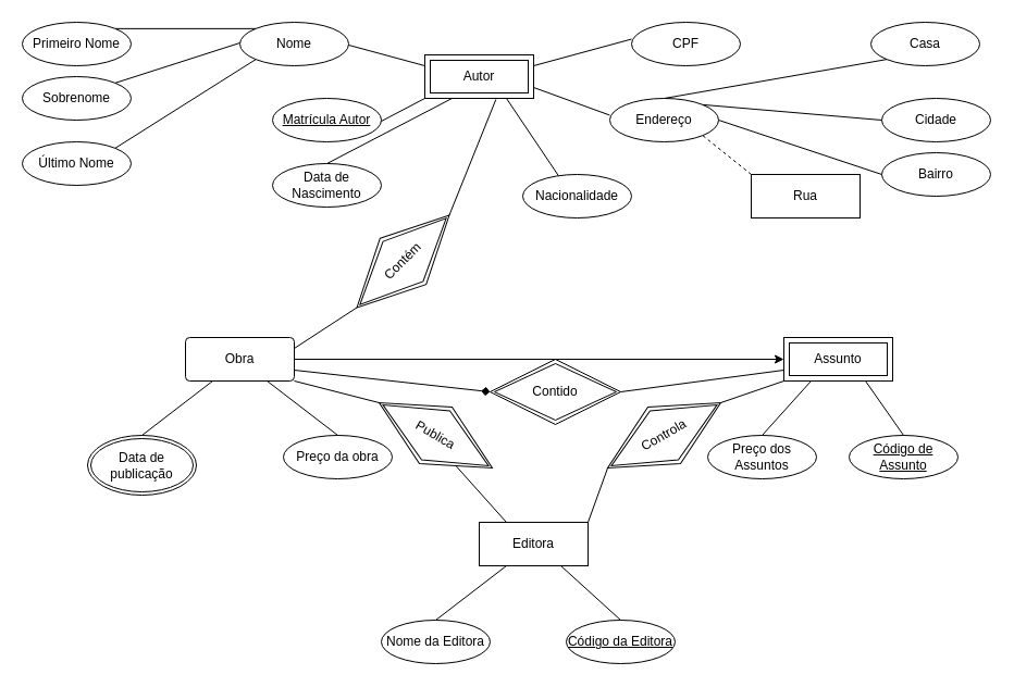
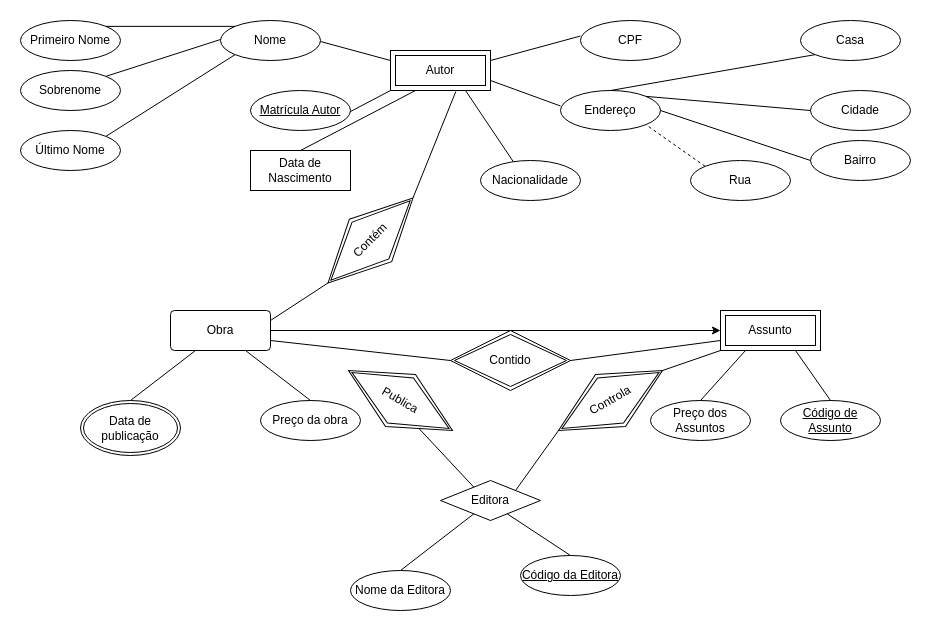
- <mxCell id="5" value="Data de Nascimento" style="ellipse;whiteSpace=wrap;html=1;align=center;" vertex="1" parent="1"><mxGeometry x="250" y="150" width="100" height="40" as="geometry" /></mxCell>
+ <mxCell id="5" value="Data de Nascimento" style="whiteSpace=wrap;html=1;align=center;rounded=0;" vertex="1" parent="1"><mxGeometry x="250" y="150" width="100" height="40" as="geometry" /></mxCell>
- <mxCell id="12" value="Rua" style="whiteSpace=wrap;html=1;align=center;rounded=0;" vertex="1" parent="1"><mxGeometry x="690" y="160" width="100" height="40" as="geometry" /></mxCell>
+ <mxCell id="12" value="Rua" style="ellipse;whiteSpace=wrap;html=1;align=center;" vertex="1" parent="1"><mxGeometry x="690" y="160" width="100" height="40" as="geometry" /></mxCell>
- <mxCell id="55" value="" style="endArrow=diamond;html=1;exitX=1;exitY=0.75;exitDx=0;exitDy=0;entryX=0;entryY=0.5;entryDx=0;entryDy=0;" edge="1" parent="1" source="29" target="54"><mxGeometry width="50" height="50" relative="1" as="geometry"><mxPoint x="530" y="350" as="sourcePoint" /><mxPoint x="580" y="300" as="targetPoint" /></mxGeometry></mxCell>
+ <mxCell id="55" value="" style="endArrow=none;html=1;exitX=1;exitY=0.75;exitDx=0;exitDy=0;entryX=0;entryY=0.5;entryDx=0;entryDy=0;" edge="1" parent="1" source="29" target="54"><mxGeometry width="50" height="50" relative="1" as="geometry"><mxPoint x="530" y="350" as="sourcePoint" /><mxPoint x="580" y="300" as="targetPoint" /></mxGeometry></mxCell>
- <mxCell id="50" value="" style="endArrow=none;html=1;exitX=1;exitY=1;exitDx=0;exitDy=0;entryX=0;entryY=0.5;entryDx=0;entryDy=0;" edge="1" parent="1" source="29" target="46"><mxGeometry width="50" height="50" relative="1" as="geometry"><mxPoint x="530" y="350" as="sourcePoint" /><mxPoint x="580" y="300" as="targetPoint" /></mxGeometry></mxCell>
- <mxCell id="39" value="Editora" style="whiteSpace=wrap;html=1;align=center;" vertex="1" parent="1"><mxGeometry x="440" y="480" width="100" height="40" as="geometry" /></mxCell>
+ <mxCell id="39" value="Editora" style="rhombus;whiteSpace=wrap;html=1;align=center;" vertex="1" parent="1"><mxGeometry x="440" y="480" width="100" height="40" as="geometry" /></mxCell>
- <mxCell id="41" value="Código da Editora" style="ellipse;whiteSpace=wrap;html=1;align=center;fontStyle=4;" vertex="1" parent="1"><mxGeometry x="520" y="570" width="100" height="40" as="geometry" /></mxCell>
+ <mxCell id="41" value="Código da Editora" style="ellipse;whiteSpace=wrap;html=1;align=center;fontStyle=4;" vertex="1" parent="1"><mxGeometry x="520" y="555" width="100" height="40" as="geometry" /></mxCell>
